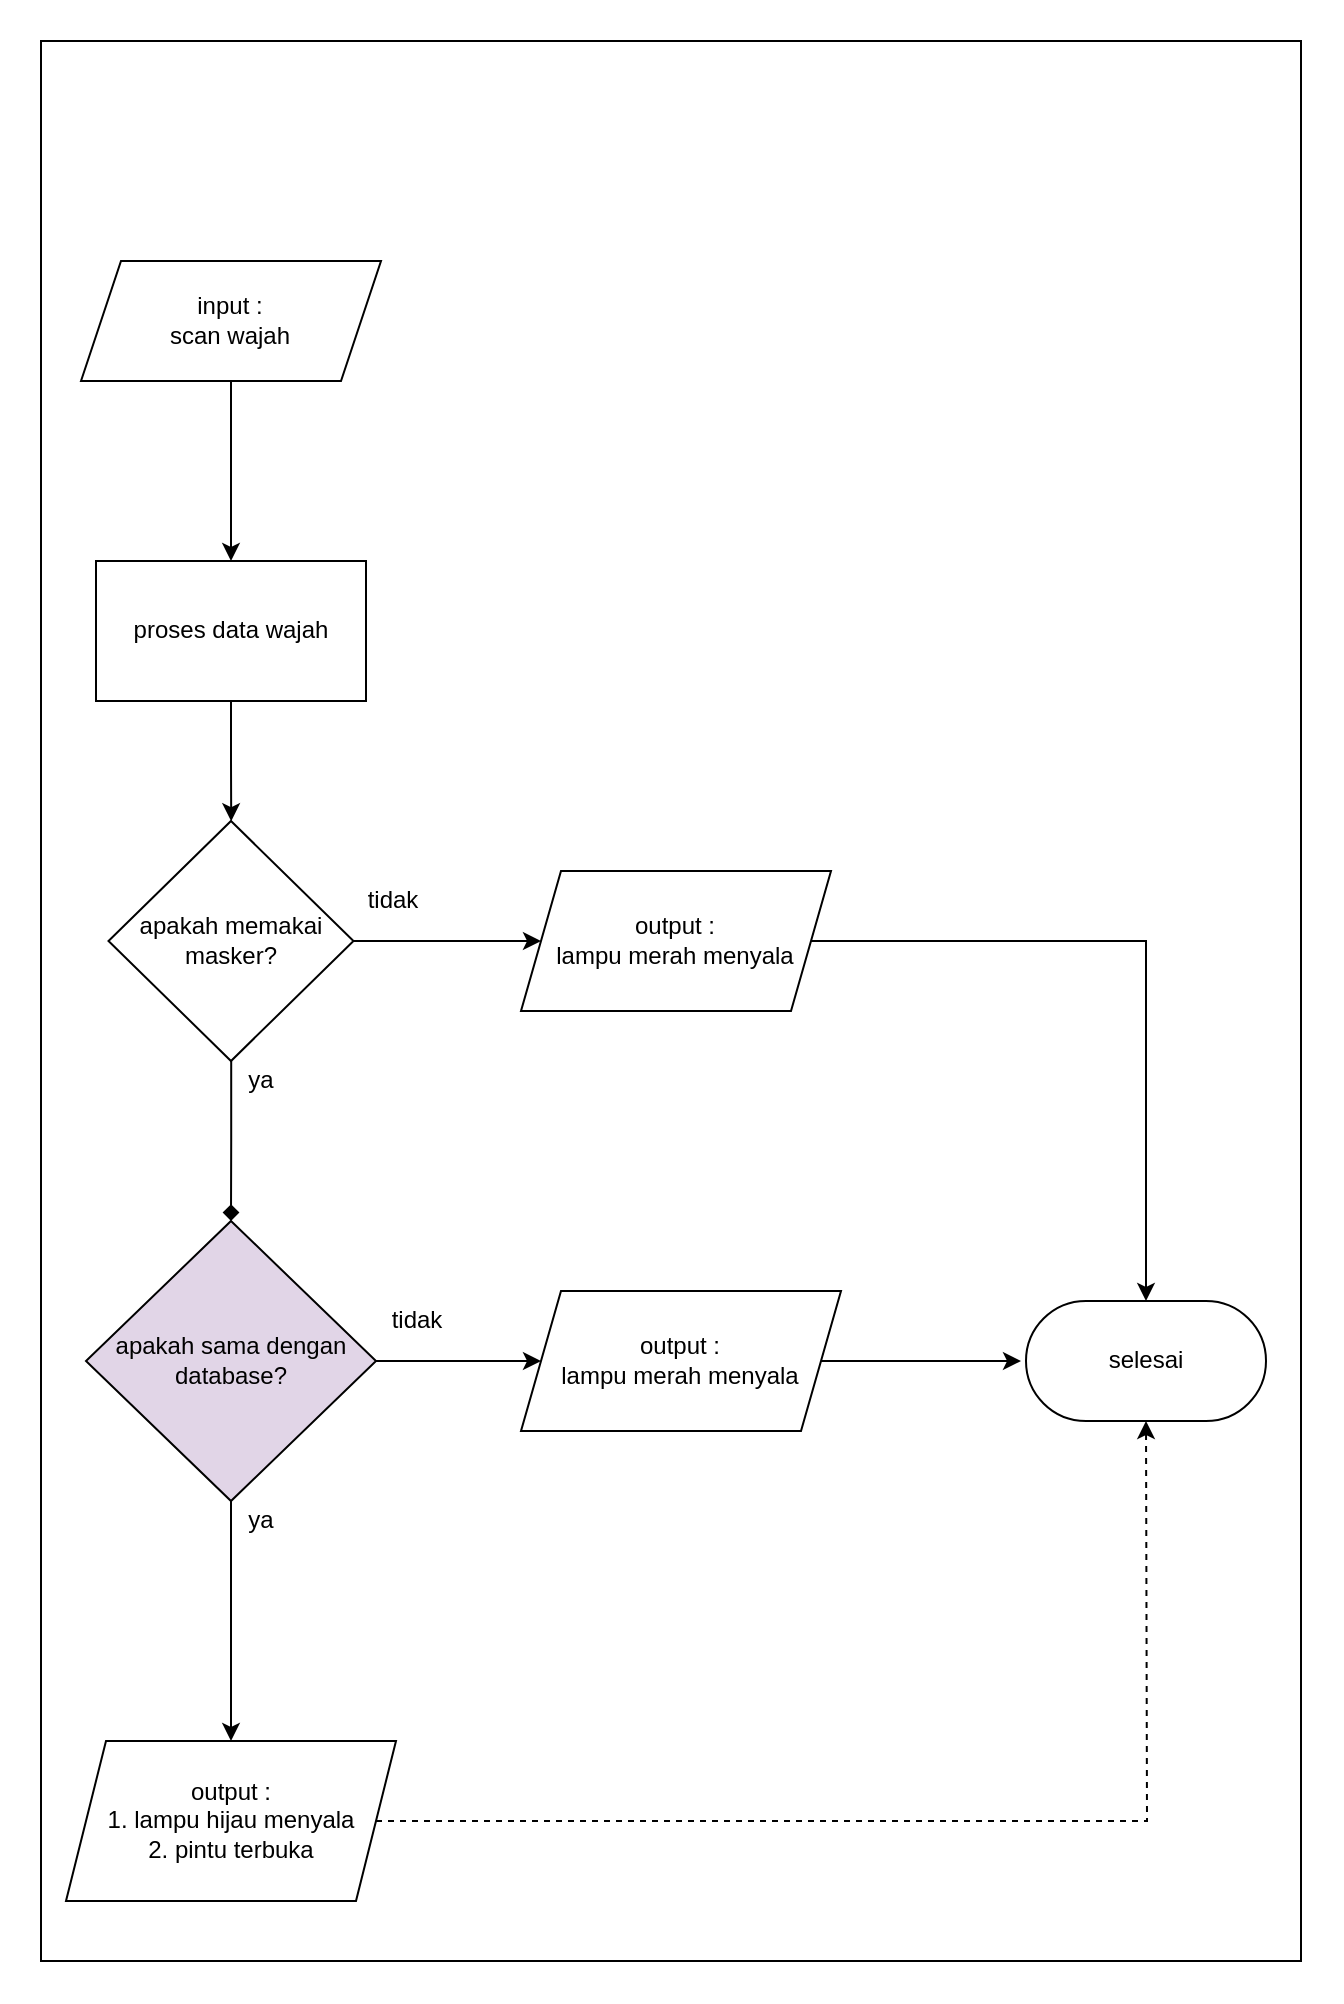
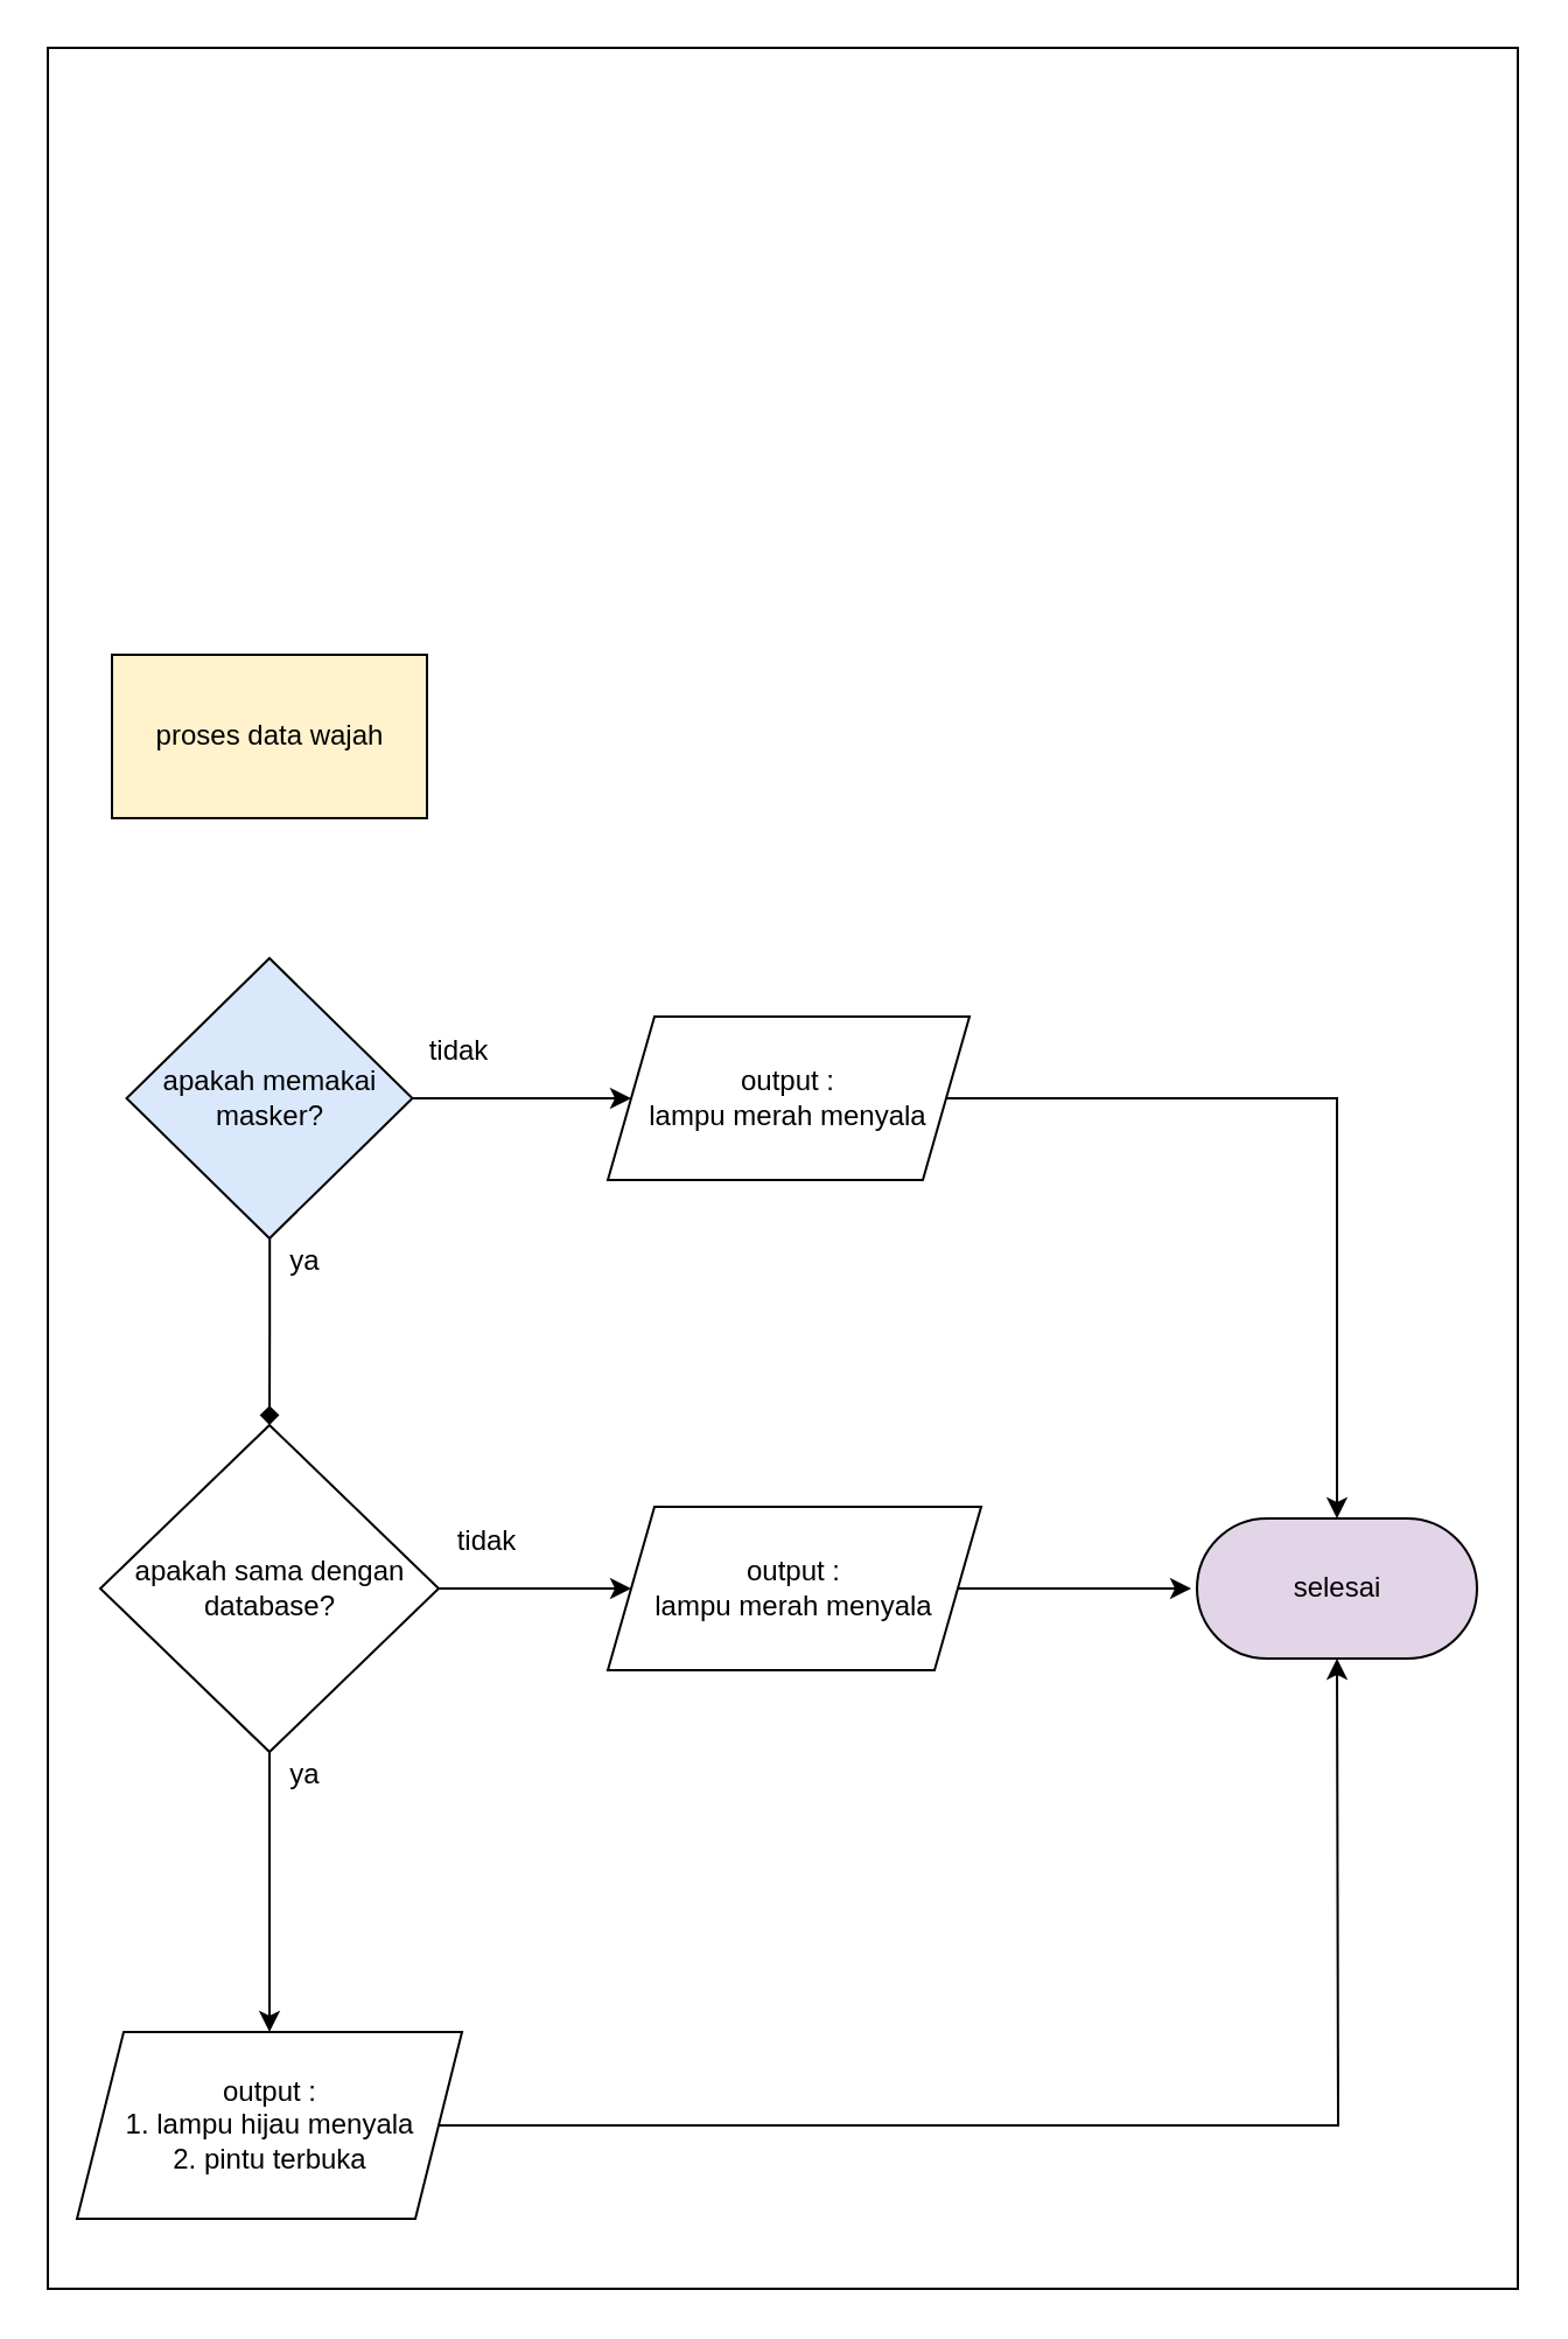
- <mxCell id="4" value="&lt;div&gt;input :&lt;br&gt;&lt;/div&gt;&lt;div&gt;scan wajah&lt;br&gt;&lt;/div&gt;" style="shape=parallelogram;perimeter=parallelogramPerimeter;whiteSpace=wrap;html=1;fixedSize=1;fontSize=12;" parent="1" vertex="1"><mxGeometry x="40" y="130" width="150" height="60" as="geometry" /></mxCell>
- <mxCell id="3" value="" style="edgeStyle=orthogonalEdgeStyle;rounded=0;orthogonalLoop=1;jettySize=auto;html=1;fontSize=12;" parent="1" source="4" target="6" edge="1"><mxGeometry relative="1" as="geometry" /></mxCell>
- <mxCell id="6" value="proses data wajah" style="whiteSpace=wrap;html=1;" parent="1" vertex="1"><mxGeometry x="47.5" y="280" width="135" height="70" as="geometry" /></mxCell>
+ <mxCell id="6" value="proses data wajah" style="whiteSpace=wrap;html=1;fillColor=#fff2cc;" parent="1" vertex="1"><mxGeometry x="47.5" y="280" width="135" height="70" as="geometry" /></mxCell>
- <mxCell id="5" value="" style="edgeStyle=orthogonalEdgeStyle;rounded=0;orthogonalLoop=1;jettySize=auto;html=1;fontSize=12;" parent="1" source="6" target="9" edge="1"><mxGeometry relative="1" as="geometry" /></mxCell>
- <mxCell id="9" value="apakah memakai masker?" style="rhombus;whiteSpace=wrap;html=1;" parent="1" vertex="1"><mxGeometry x="53.75" y="410" width="122.5" height="120" as="geometry" /></mxCell>
+ <mxCell id="9" value="apakah memakai masker?" style="rhombus;whiteSpace=wrap;html=1;fillColor=#dae8fc;" parent="1" vertex="1"><mxGeometry x="53.75" y="410" width="122.5" height="120" as="geometry" /></mxCell>
- <mxCell id="16" value="apakah sama dengan database?" style="rhombus;whiteSpace=wrap;html=1;fillColor=#e1d5e7;" parent="1" vertex="1"><mxGeometry x="42.5" y="610" width="145" height="140" as="geometry" /></mxCell>
+ <mxCell id="16" value="apakah sama dengan database?" style="rhombus;whiteSpace=wrap;html=1;" parent="1" vertex="1"><mxGeometry x="42.5" y="610" width="145" height="140" as="geometry" /></mxCell>
- <mxCell id="12" value="selesai" style="whiteSpace=wrap;html=1;rounded=1;arcSize=50;" parent="1" vertex="1"><mxGeometry x="512.5" y="650" width="120" height="60" as="geometry" /></mxCell>
+ <mxCell id="12" value="selesai" style="whiteSpace=wrap;html=1;rounded=1;arcSize=50;fillColor=#e1d5e7;" parent="1" vertex="1"><mxGeometry x="512.5" y="650" width="120" height="60" as="geometry" /></mxCell>
- <mxCell id="20" value="" style="endArrow=classic;html=1;rounded=0;fontSize=12;entryX=0.5;entryY=1;entryDx=0;entryDy=0;dashed=1;" parent="1" source="19" target="12" edge="1"><mxGeometry width="50" height="50" relative="1" as="geometry"><mxPoint x="150" y="850" as="sourcePoint" /><mxPoint x="200" y="800" as="targetPoint" /><Array as="points"><mxPoint x="573" y="910" /></Array></mxGeometry></mxCell>
+ <mxCell id="20" value="" style="endArrow=classic;html=1;rounded=0;fontSize=12;entryX=0.5;entryY=1;entryDx=0;entryDy=0;" parent="1" source="19" target="12" edge="1"><mxGeometry width="50" height="50" relative="1" as="geometry"><mxPoint x="150" y="850" as="sourcePoint" /><mxPoint x="200" y="800" as="targetPoint" /><Array as="points"><mxPoint x="573" y="910" /></Array></mxGeometry></mxCell>
